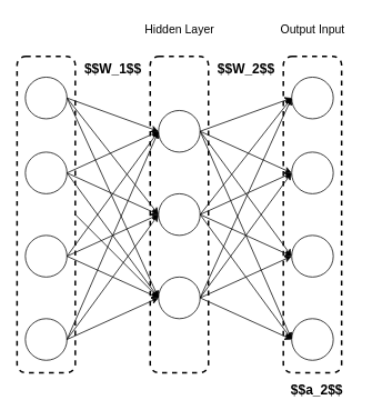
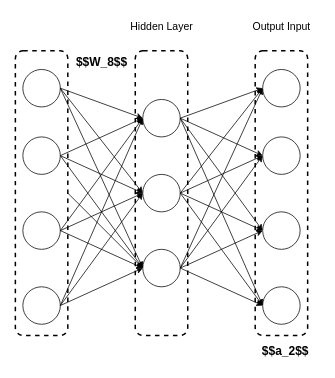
- <mxCell id="43" value="&lt;b&gt;&lt;font style=&quot;font-size: 16px;&quot;&gt;$$W_1$$&lt;/font&gt;&lt;/b&gt;" style="text;html=1;align=center;verticalAlign=middle;resizable=0;points=[];autosize=1;strokeColor=none;fillColor=none;" vertex="1" parent="1"><mxGeometry x="90" y="67" width="90" height="30" as="geometry" /></mxCell>
+ <mxCell id="43" value="&lt;b&gt;&lt;font style=&quot;font-size: 16px;&quot;&gt;$$W_8$$&lt;/font&gt;&lt;/b&gt;" style="text;html=1;align=center;verticalAlign=middle;resizable=0;points=[];autosize=1;strokeColor=none;fillColor=none;" vertex="1" parent="1"><mxGeometry x="90" y="67" width="90" height="30" as="geometry" /></mxCell>
- <mxCell id="44" value="&lt;b&gt;&lt;font style=&quot;font-size: 16px;&quot;&gt;$$W_2$$&lt;/font&gt;&lt;/b&gt;" style="text;html=1;align=center;verticalAlign=middle;resizable=0;points=[];autosize=1;strokeColor=none;fillColor=none;" vertex="1" parent="1"><mxGeometry x="250" y="67" width="90" height="30" as="geometry" /></mxCell>
